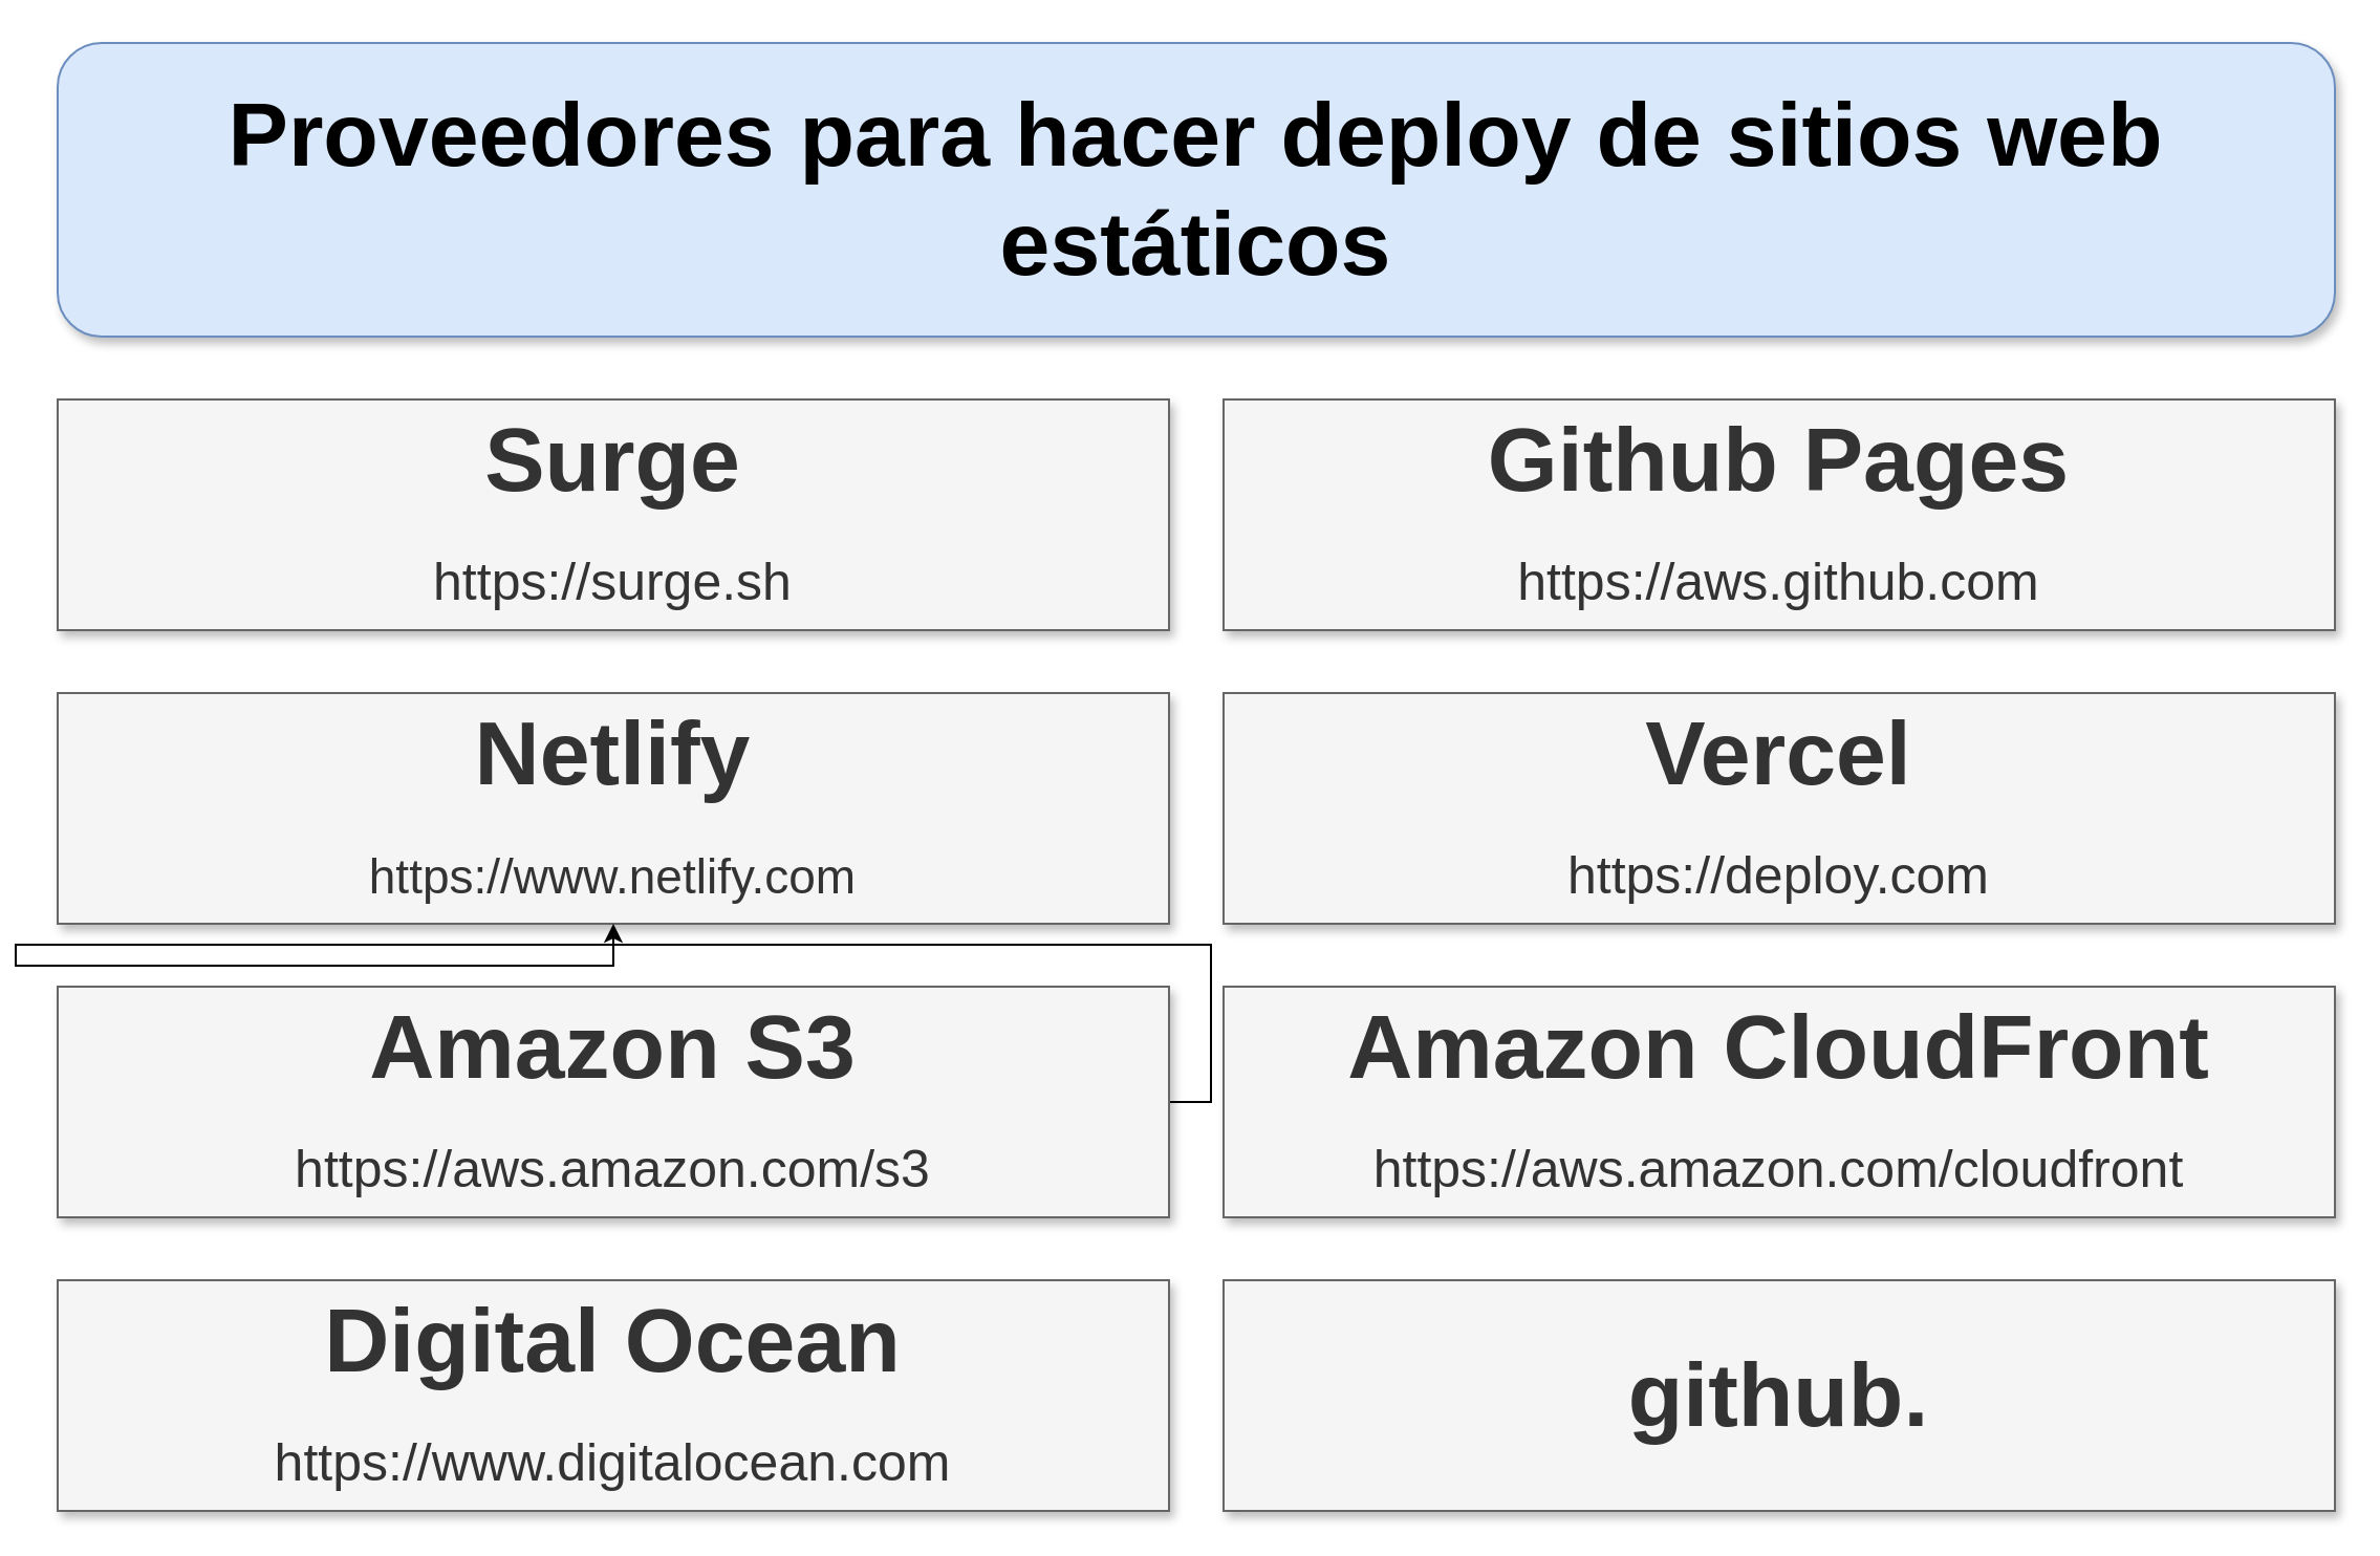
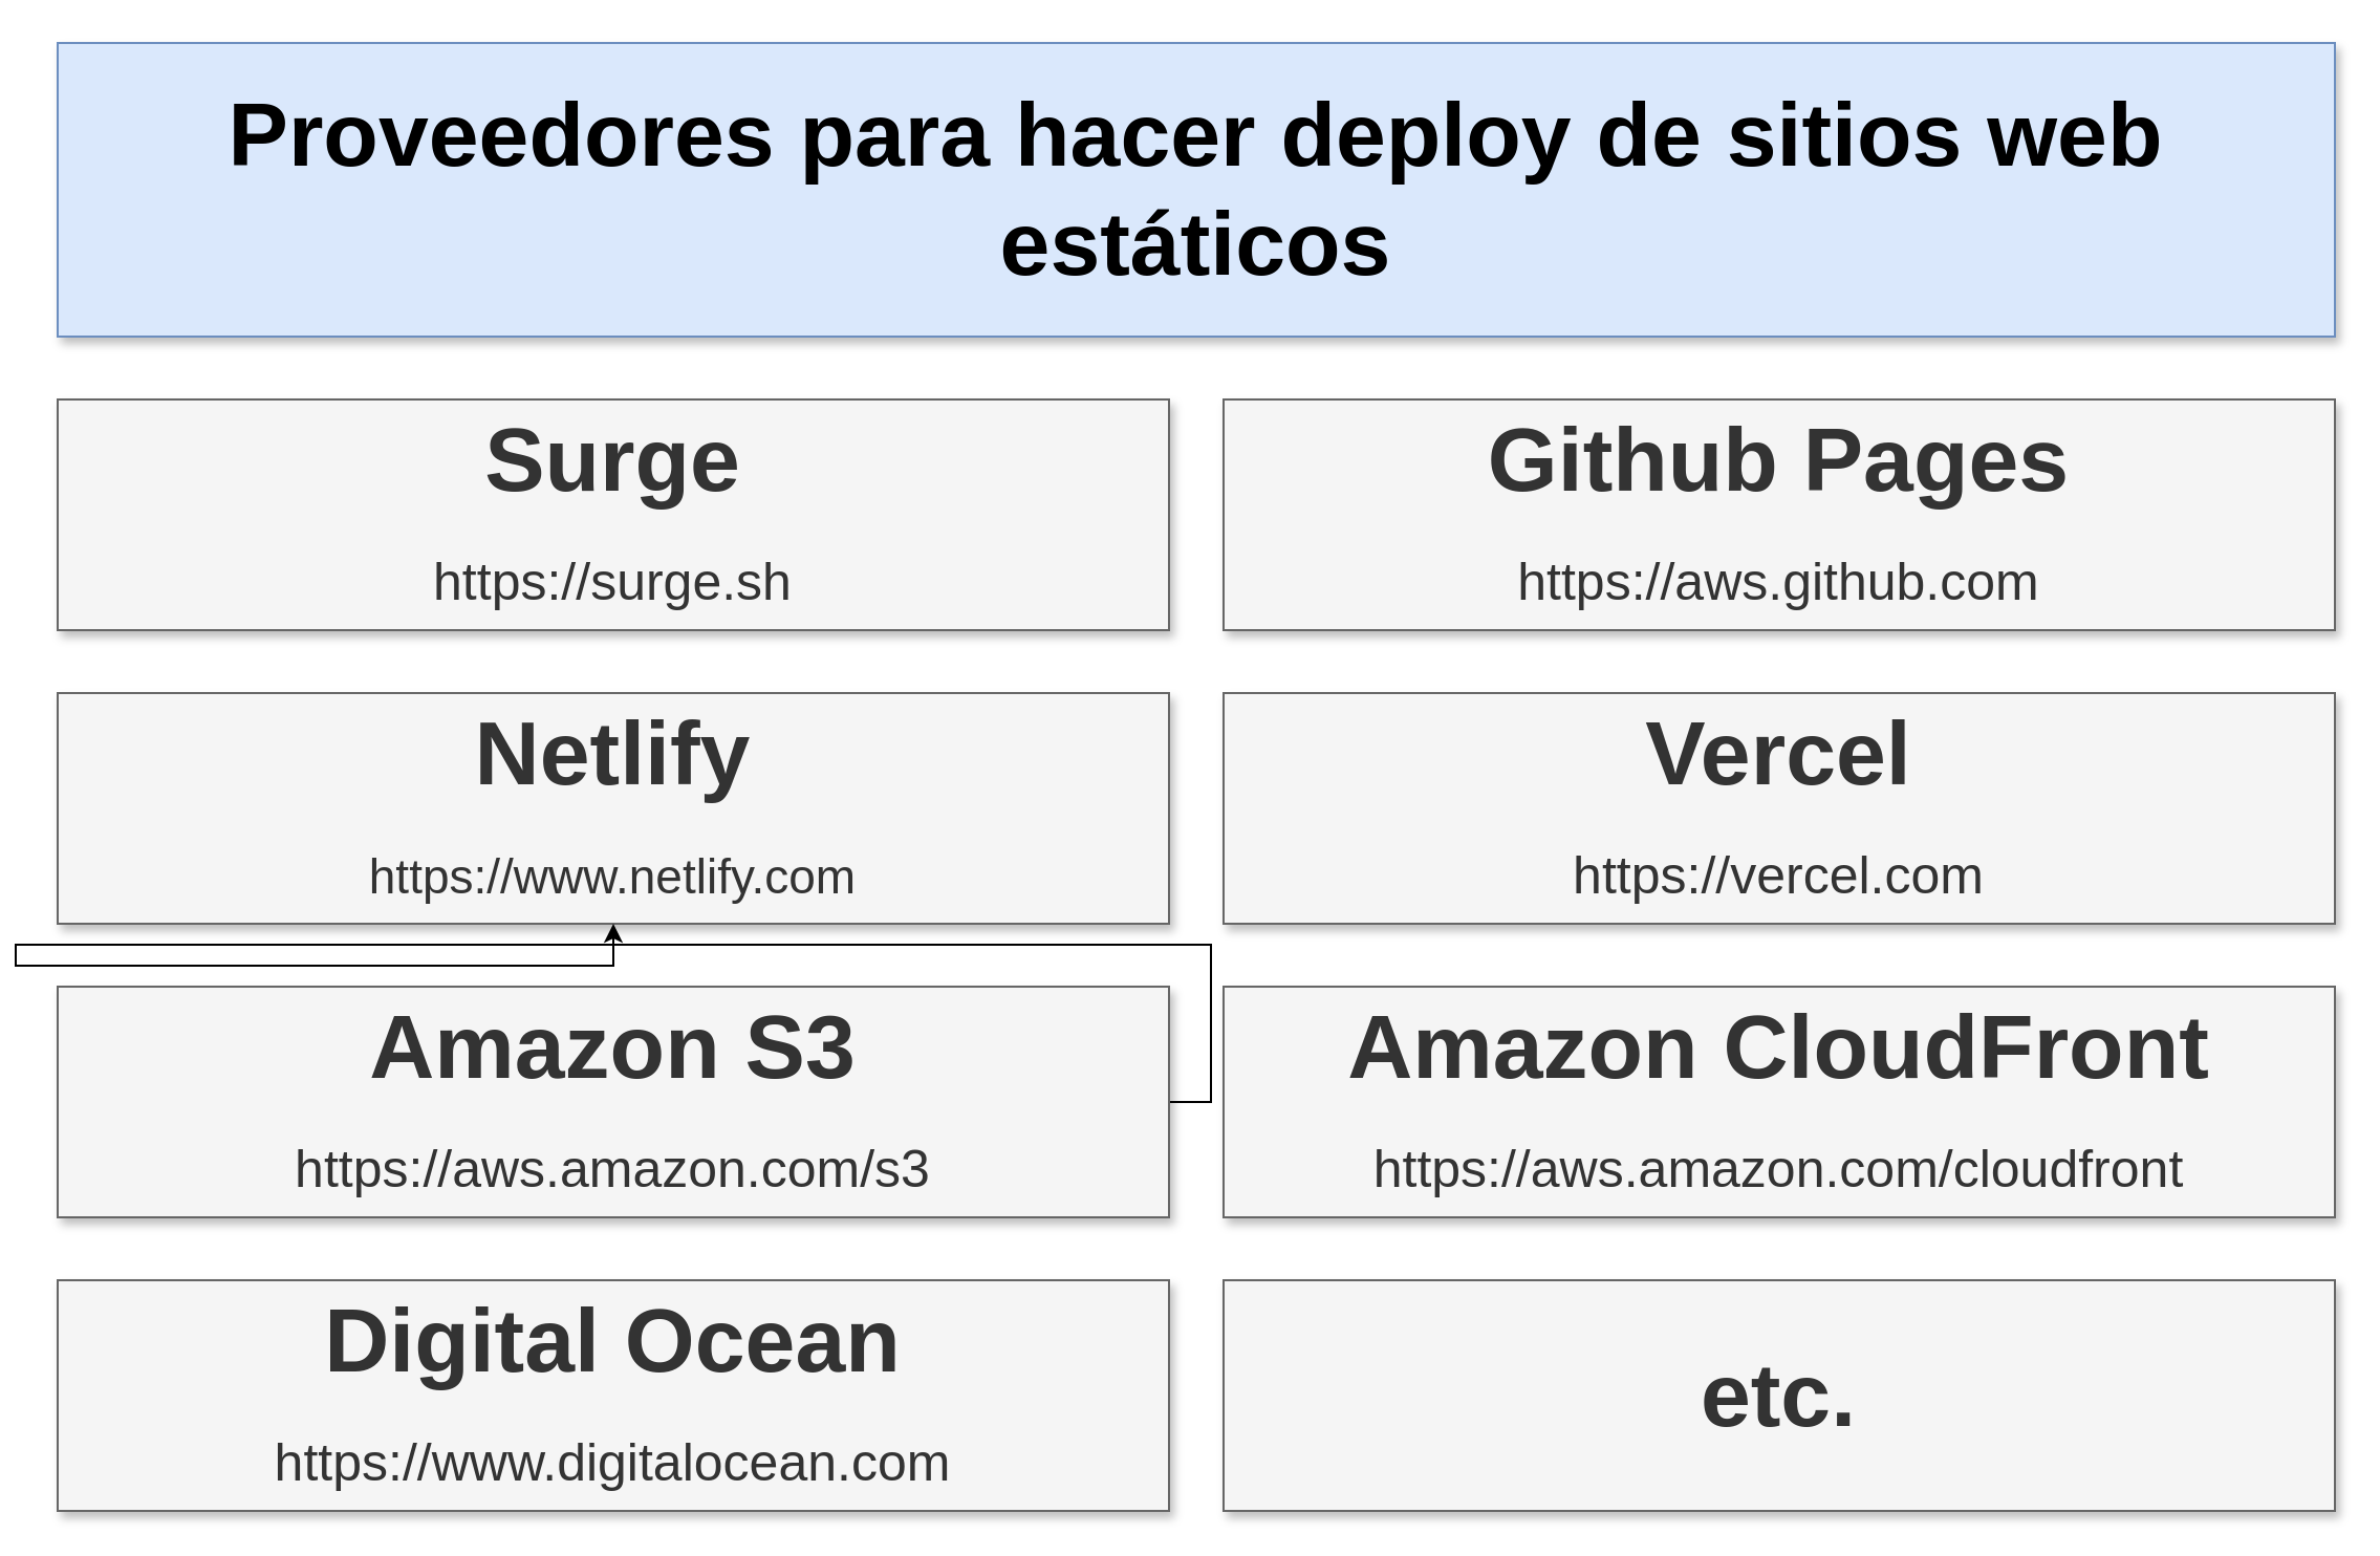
- <mxCell id="2" value="Proveedores para hacer deploy de sitios web estáticos" style="whiteSpace=wrap;html=1;shadow=1;fontSize=43;fillColor=#dae8fc;strokeColor=#6c8ebf;fontStyle=1;rounded=1;" parent="1" vertex="1"><mxGeometry x="20" y="20" width="1086" height="140" as="geometry" /></mxCell>
+ <mxCell id="2" value="Proveedores para hacer deploy de sitios web estáticos" style="rounded=0;whiteSpace=wrap;html=1;shadow=1;fontSize=43;fillColor=#dae8fc;strokeColor=#6c8ebf;fontStyle=1;" parent="1" vertex="1"><mxGeometry x="20" y="20" width="1086" height="140" as="geometry" /></mxCell>
- <mxCell id="8" value="&lt;b&gt;Vercel&lt;/b&gt;&lt;br&gt;&lt;font style=&quot;font-size: 25px&quot;&gt;https://deploy.com&lt;/font&gt;" style="rounded=0;whiteSpace=wrap;html=1;shadow=1;fontSize=43;fillColor=#f5f5f5;strokeColor=#666666;fontColor=#333333;" parent="1" vertex="1"><mxGeometry x="576" y="330" width="530" height="110" as="geometry" /></mxCell>
+ <mxCell id="8" value="&lt;b&gt;Vercel&lt;/b&gt;&lt;br&gt;&lt;font style=&quot;font-size: 25px&quot;&gt;https://vercel.com&lt;/font&gt;" style="rounded=0;whiteSpace=wrap;html=1;shadow=1;fontSize=43;fillColor=#f5f5f5;strokeColor=#666666;fontColor=#333333;" parent="1" vertex="1"><mxGeometry x="576" y="330" width="530" height="110" as="geometry" /></mxCell>
- <mxCell id="10" value="&lt;b&gt;github.&lt;/b&gt;" style="rounded=0;whiteSpace=wrap;html=1;shadow=1;fontSize=43;fillColor=#f5f5f5;strokeColor=#666666;fontColor=#333333;" parent="1" vertex="1"><mxGeometry x="576" y="610" width="530" height="110" as="geometry" /></mxCell>
+ <mxCell id="10" value="&lt;b&gt;etc.&lt;/b&gt;" style="rounded=0;whiteSpace=wrap;html=1;shadow=1;fontSize=43;fillColor=#f5f5f5;strokeColor=#666666;fontColor=#333333;" parent="1" vertex="1"><mxGeometry x="576" y="610" width="530" height="110" as="geometry" /></mxCell>
